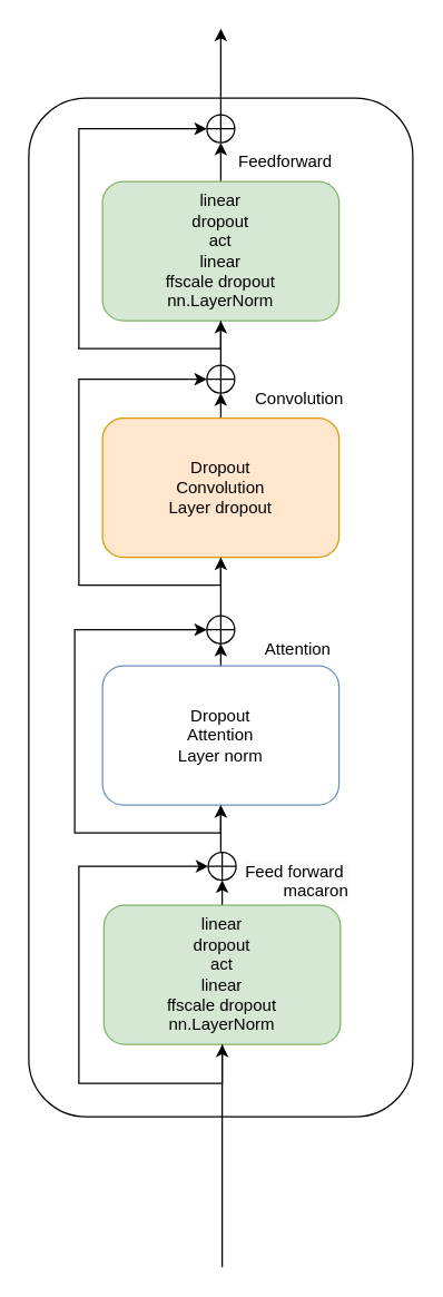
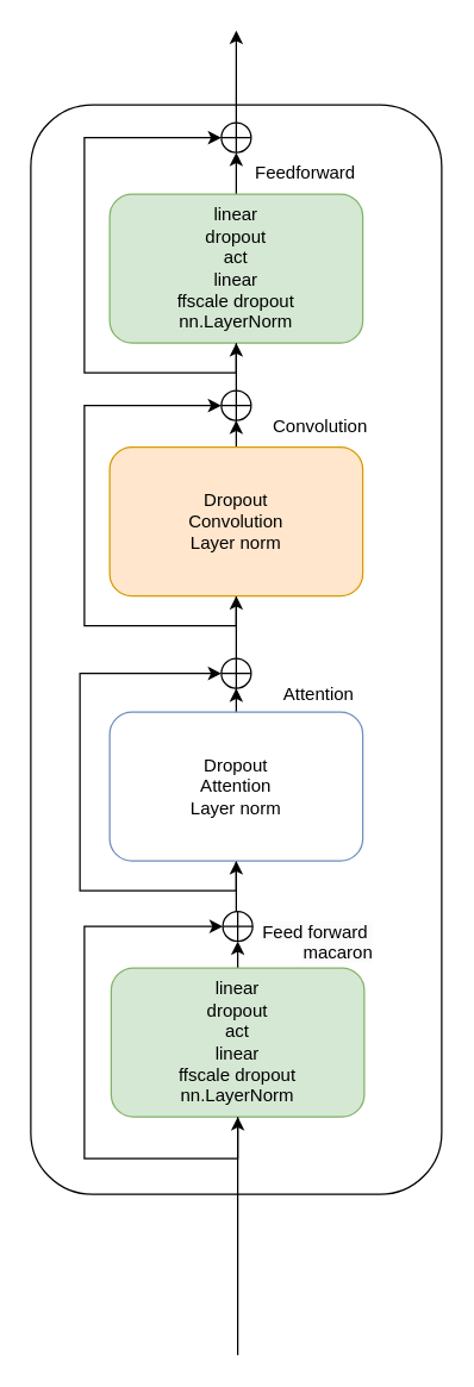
- <mxCell id="9" value="Dropout&lt;br style=&quot;border-color: var(--border-color);&quot;&gt;Convolution&lt;br style=&quot;border-color: var(--border-color);&quot;&gt;Layer dropout" style="rounded=1;whiteSpace=wrap;html=1;fillColor=#ffe6cc;strokeColor=#d79b00;" vertex="1" parent="1"><mxGeometry x="73" y="300" width="170" height="100" as="geometry" /></mxCell>
+ <mxCell id="9" value="Dropout&lt;br style=&quot;border-color: var(--border-color);&quot;&gt;Convolution&lt;br style=&quot;border-color: var(--border-color);&quot;&gt;Layer norm" style="rounded=1;whiteSpace=wrap;html=1;fillColor=#ffe6cc;strokeColor=#d79b00;" vertex="1" parent="1"><mxGeometry x="73" y="300" width="170" height="100" as="geometry" /></mxCell>
